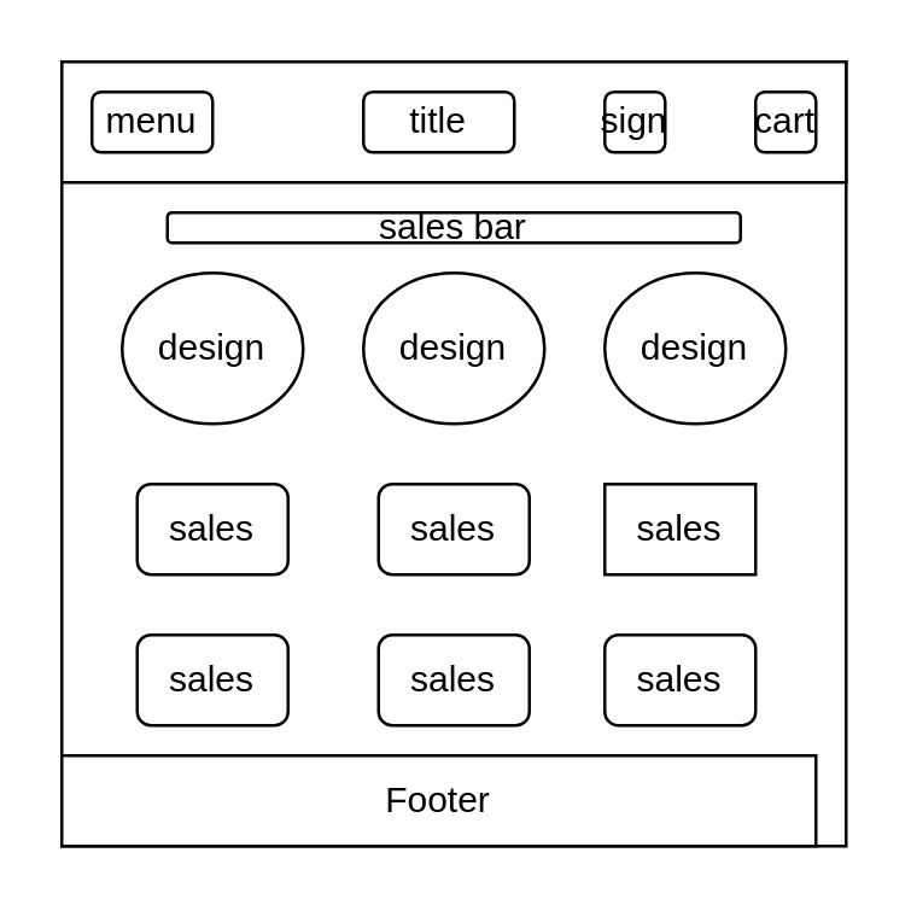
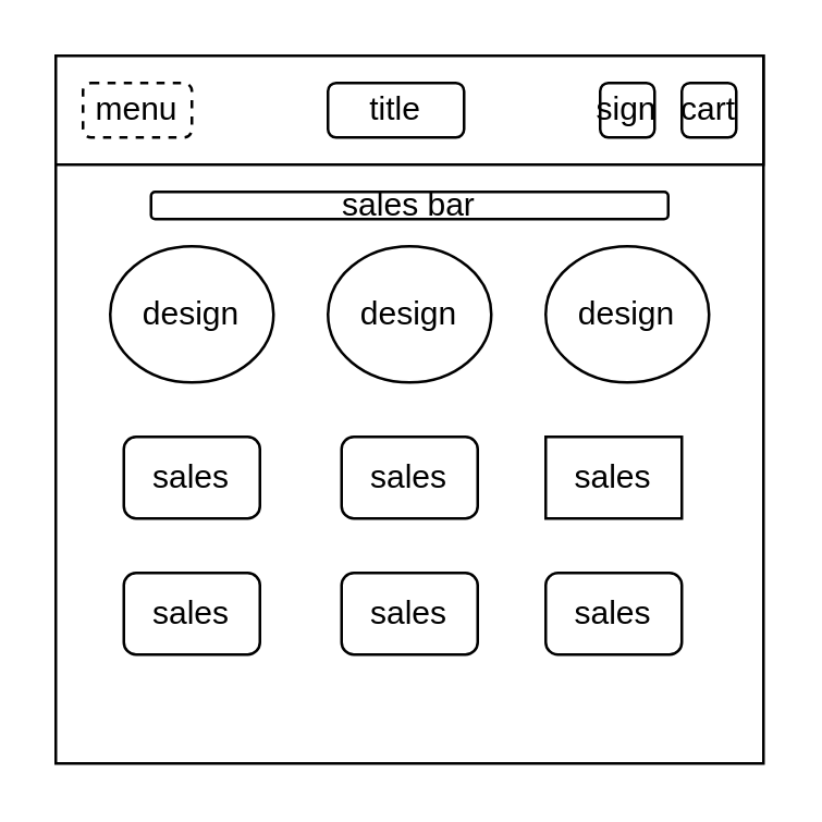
- <mxCell id="5" value="menu" style="rounded=1;whiteSpace=wrap;html=1;" vertex="1" parent="1"><mxGeometry x="30" y="30" width="40" height="20" as="geometry" /></mxCell>
+ <mxCell id="5" value="menu" style="rounded=1;whiteSpace=wrap;html=1;dashed=1;" vertex="1" parent="1"><mxGeometry x="30" y="30" width="40" height="20" as="geometry" /></mxCell>
- <mxCell id="8" value="sign" style="rounded=1;whiteSpace=wrap;html=1;" vertex="1" parent="1"><mxGeometry x="200" y="30" width="20" height="20" as="geometry" /></mxCell>
+ <mxCell id="8" value="sign" style="rounded=1;whiteSpace=wrap;html=1;" vertex="1" parent="1"><mxGeometry x="220" y="30" width="20" height="20" as="geometry" /></mxCell>
- <mxCell id="4" value="Footer" style="rounded=0;whiteSpace=wrap;html=1;" vertex="1" parent="1"><mxGeometry x="20" y="250" width="250" height="30" as="geometry" /></mxCell>
